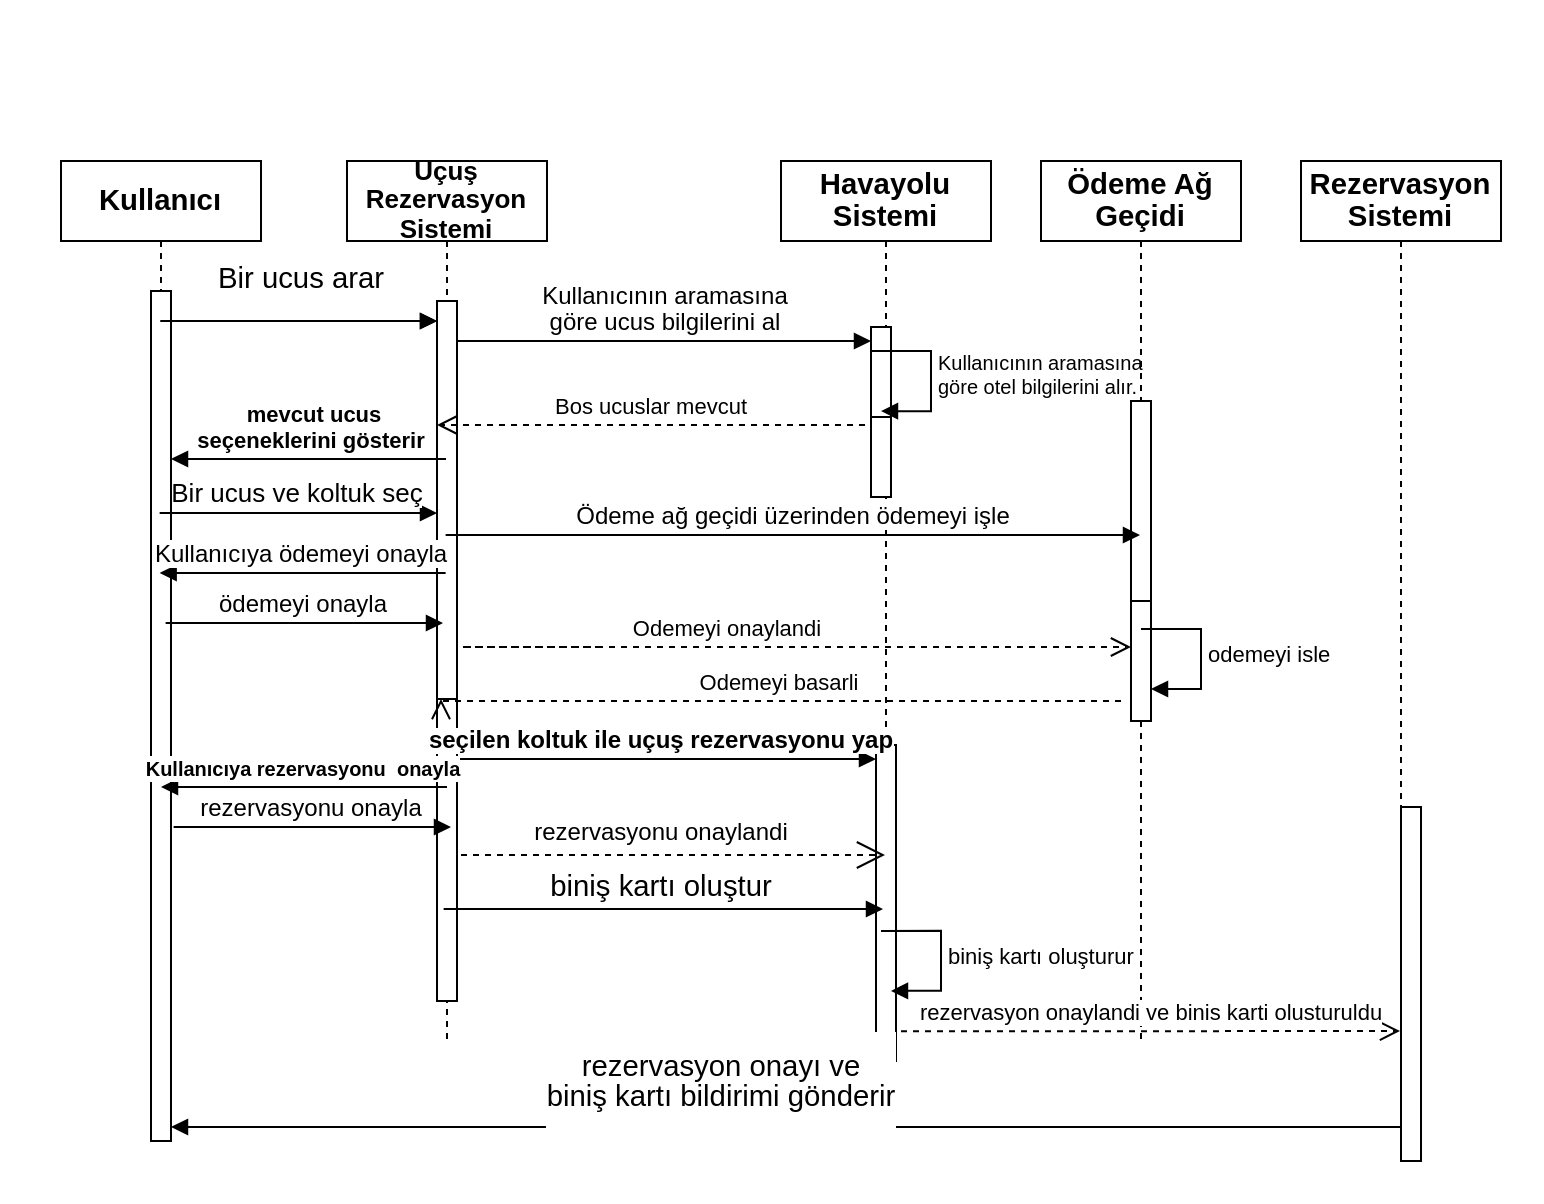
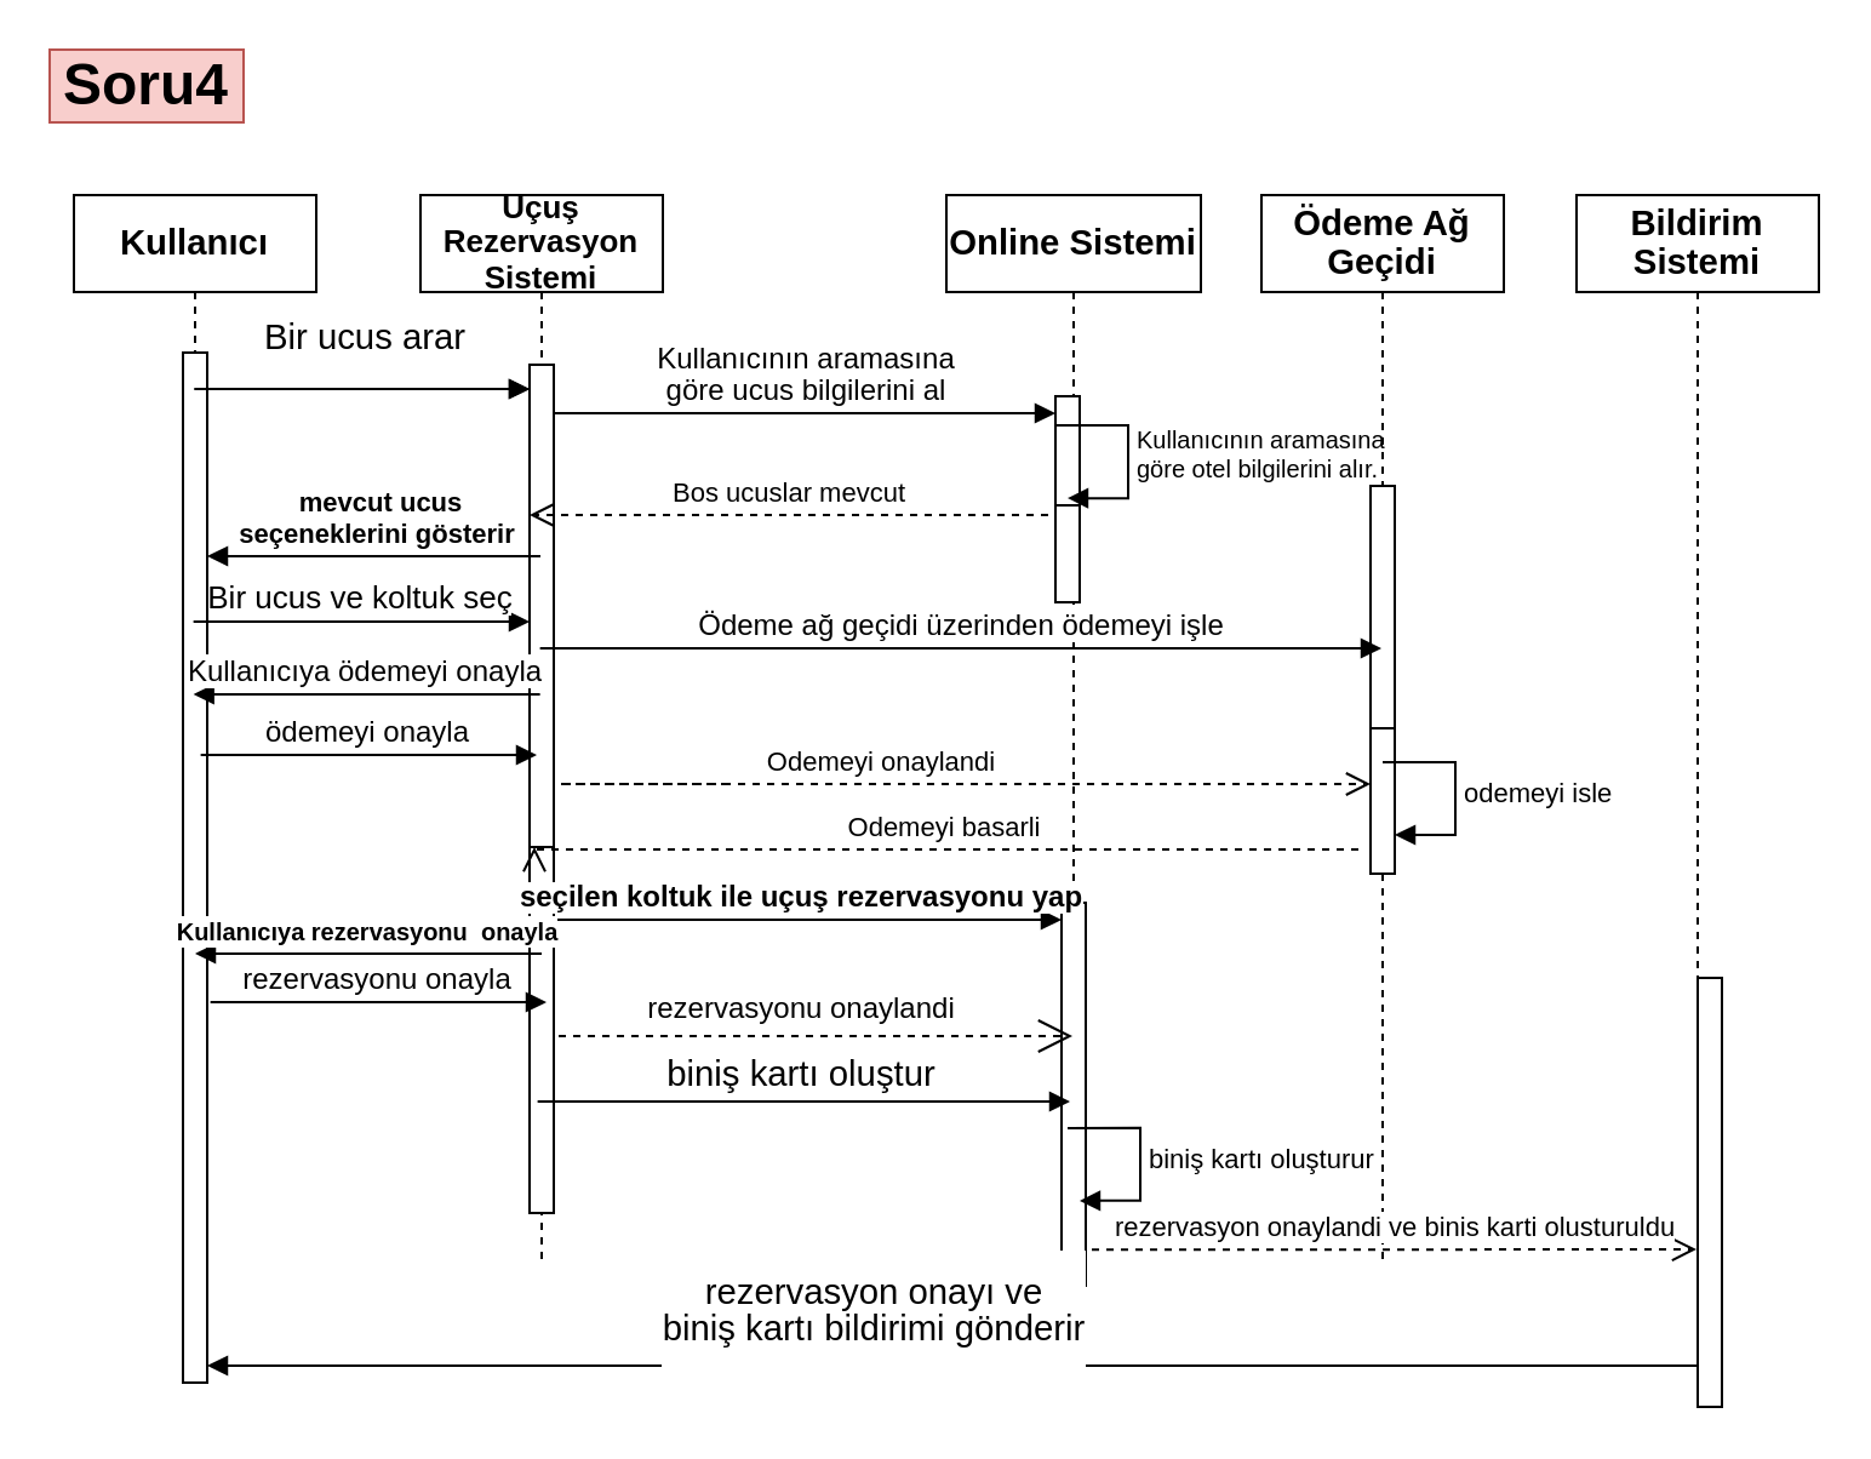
+ <mxCell id="12" value="&lt;h1&gt;Soru4&lt;/h1&gt;" style="html=1;whiteSpace=wrap;fillColor=#f8cecc;strokeColor=#b85450;" vertex="1" parent="1"><mxGeometry x="20" y="20" width="80" height="30" as="geometry" /></mxCell>
- <mxCell id="4" value="&lt;b&gt;&lt;span style=&quot;font-size:11.0pt;line-height:107%;&lt;br/&gt;font-family:&amp;quot;Calibri&amp;quot;,sans-serif;mso-ascii-theme-font:minor-latin;mso-fareast-font-family:&lt;br/&gt;Calibri;mso-fareast-theme-font:minor-latin;mso-hansi-theme-font:minor-latin;&lt;br/&gt;mso-bidi-font-family:Arial;mso-bidi-theme-font:minor-bidi;mso-ansi-language:&lt;br/&gt;TR;mso-fareast-language:EN-US;mso-bidi-language:AR-SA&quot;&gt;Havayolu Sistemi&lt;/span&gt;&lt;/b&gt;" style="shape=umlLifeline;perimeter=lifelinePerimeter;whiteSpace=wrap;html=1;container=0;dropTarget=0;collapsible=0;recursiveResize=0;outlineConnect=0;portConstraint=eastwest;newEdgeStyle={&quot;edgeStyle&quot;:&quot;elbowEdgeStyle&quot;,&quot;elbow&quot;:&quot;vertical&quot;,&quot;curved&quot;:0,&quot;rounded&quot;:0};" vertex="1" parent="1"><mxGeometry x="390" y="80" width="105" height="460" as="geometry" /></mxCell>
+ <mxCell id="4" value="&lt;b&gt;&lt;span style=&quot;font-size:11.0pt;line-height:107%;&lt;br/&gt;font-family:&amp;quot;Calibri&amp;quot;,sans-serif;mso-ascii-theme-font:minor-latin;mso-fareast-font-family:&lt;br/&gt;Calibri;mso-fareast-theme-font:minor-latin;mso-hansi-theme-font:minor-latin;&lt;br/&gt;mso-bidi-font-family:Arial;mso-bidi-theme-font:minor-bidi;mso-ansi-language:&lt;br/&gt;TR;mso-fareast-language:EN-US;mso-bidi-language:AR-SA&quot;&gt;Online Sistemi&lt;/span&gt;&lt;/b&gt;" style="shape=umlLifeline;perimeter=lifelinePerimeter;whiteSpace=wrap;html=1;container=0;dropTarget=0;collapsible=0;recursiveResize=0;outlineConnect=0;portConstraint=eastwest;newEdgeStyle={&quot;edgeStyle&quot;:&quot;elbowEdgeStyle&quot;,&quot;elbow&quot;:&quot;vertical&quot;,&quot;curved&quot;:0,&quot;rounded&quot;:0};" vertex="1" parent="1"><mxGeometry x="390" y="80" width="105" height="460" as="geometry" /></mxCell>
- <mxCell id="24" value="&lt;b&gt;&lt;span style=&quot;font-size: 11pt; line-height: 15.693px;&quot;&gt;Rezervasyon Sistemi&lt;/span&gt;&lt;/b&gt;" style="shape=umlLifeline;perimeter=lifelinePerimeter;whiteSpace=wrap;html=1;container=1;dropTarget=0;collapsible=0;recursiveResize=0;outlineConnect=0;portConstraint=eastwest;newEdgeStyle={&quot;curved&quot;:0,&quot;rounded&quot;:0};" vertex="1" parent="1"><mxGeometry x="650" y="80" width="100" height="500" as="geometry" /></mxCell>
+ <mxCell id="24" value="&lt;b&gt;&lt;span style=&quot;font-size: 11pt; line-height: 15.693px;&quot;&gt;Bildirim Sistemi&lt;/span&gt;&lt;/b&gt;" style="shape=umlLifeline;perimeter=lifelinePerimeter;whiteSpace=wrap;html=1;container=1;dropTarget=0;collapsible=0;recursiveResize=0;outlineConnect=0;portConstraint=eastwest;newEdgeStyle={&quot;curved&quot;:0,&quot;rounded&quot;:0};" vertex="1" parent="1"><mxGeometry x="650" y="80" width="100" height="500" as="geometry" /></mxCell>
